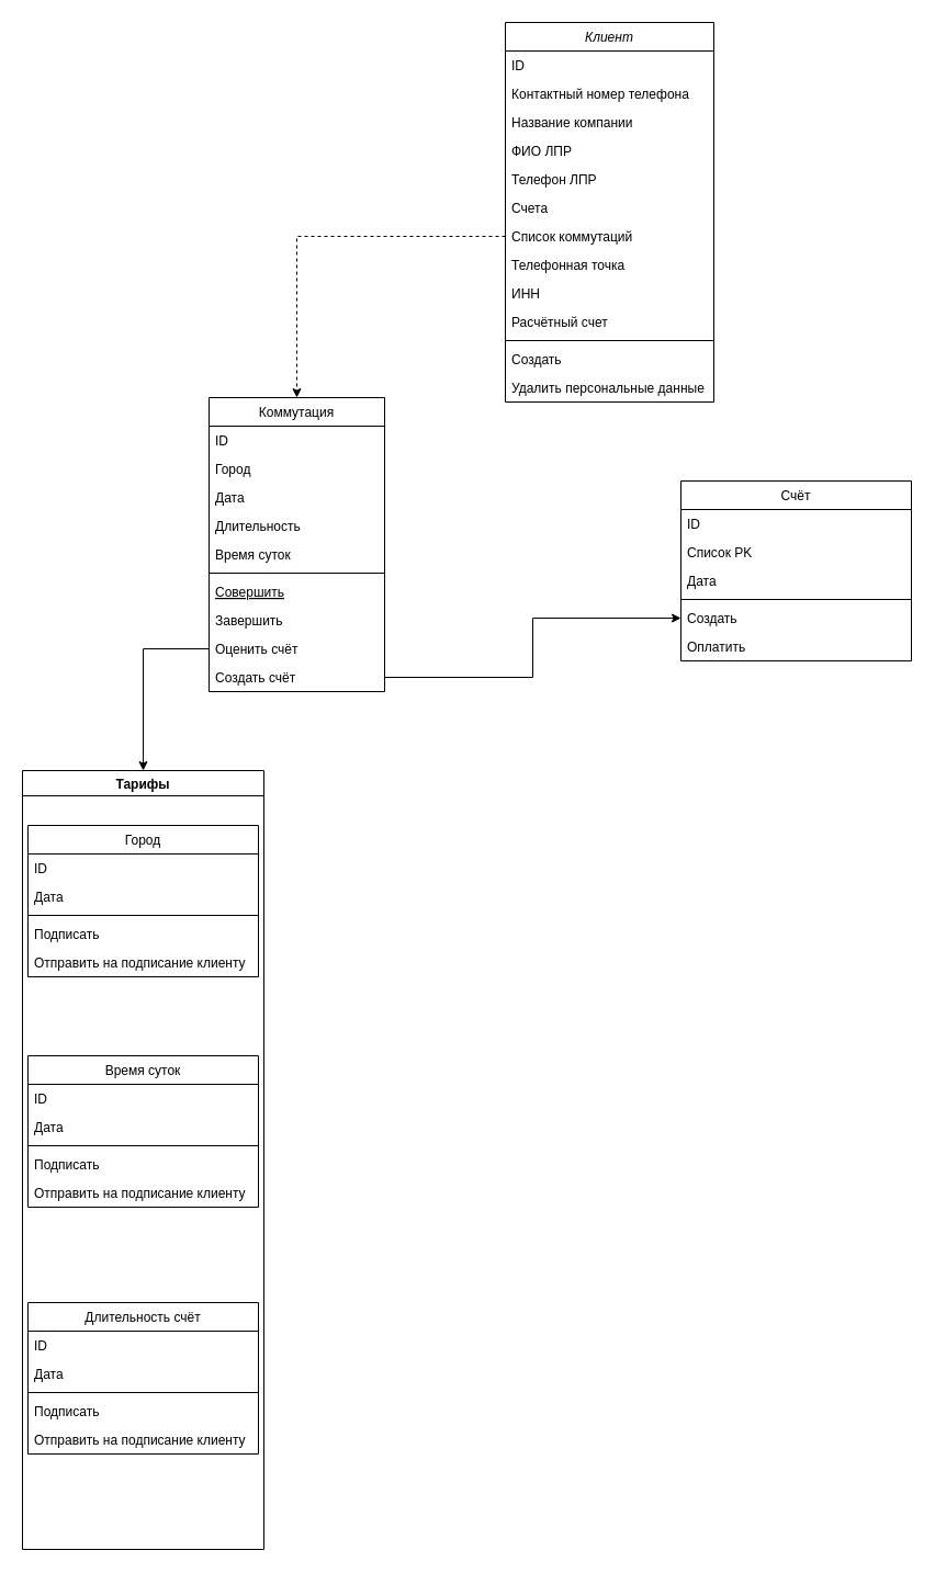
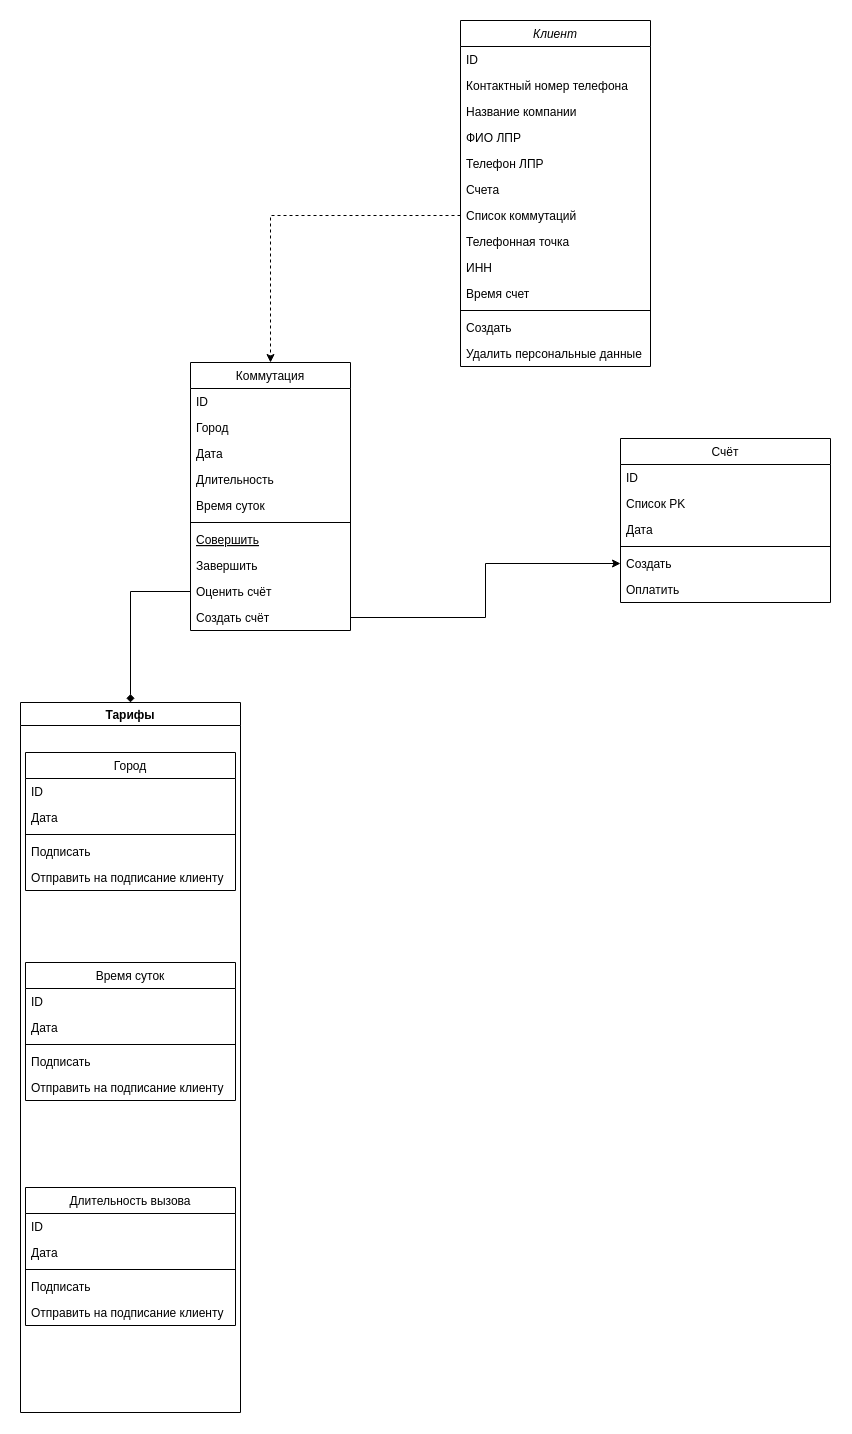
- <mxCell id="12" value="Расчётный счет" style="text;align=left;verticalAlign=top;spacingLeft=4;spacingRight=4;overflow=hidden;rotatable=0;points=[[0,0.5],[1,0.5]];portConstraint=eastwest;rounded=0;shadow=0;html=0;" vertex="1" parent="2"><mxGeometry y="260" width="190" height="26" as="geometry" /></mxCell>
+ <mxCell id="12" value="Время счет" style="text;align=left;verticalAlign=top;spacingLeft=4;spacingRight=4;overflow=hidden;rotatable=0;points=[[0,0.5],[1,0.5]];portConstraint=eastwest;rounded=0;shadow=0;html=0;" vertex="1" parent="2"><mxGeometry y="260" width="190" height="26" as="geometry" /></mxCell>
- <mxCell id="55" style="edgeStyle=orthogonalEdgeStyle;rounded=0;orthogonalLoop=1;jettySize=auto;html=1;entryX=0.5;entryY=0;entryDx=0;entryDy=0;" edge="1" parent="1" source="25" target="35"><mxGeometry relative="1" as="geometry" /></mxCell>
+ <mxCell id="55" style="edgeStyle=orthogonalEdgeStyle;rounded=0;orthogonalLoop=1;jettySize=auto;html=1;entryX=0.5;entryY=0;entryDx=0;entryDy=0;endArrow=diamond;" edge="1" parent="1" source="25" target="35"><mxGeometry relative="1" as="geometry" /></mxCell>
- <mxCell id="48" value="Длительность счёт" style="swimlane;fontStyle=0;align=center;verticalAlign=top;childLayout=stackLayout;horizontal=1;startSize=26;horizontalStack=0;resizeParent=1;resizeLast=0;collapsible=1;marginBottom=0;rounded=0;shadow=0;strokeWidth=1;" vertex="1" parent="35"><mxGeometry x="5" y="485" width="210" height="138" as="geometry"><mxRectangle x="340" y="380" width="170" height="26" as="alternateBounds" /></mxGeometry></mxCell>
+ <mxCell id="48" value="Длительность вызова" style="swimlane;fontStyle=0;align=center;verticalAlign=top;childLayout=stackLayout;horizontal=1;startSize=26;horizontalStack=0;resizeParent=1;resizeLast=0;collapsible=1;marginBottom=0;rounded=0;shadow=0;strokeWidth=1;" vertex="1" parent="35"><mxGeometry x="5" y="485" width="210" height="138" as="geometry"><mxRectangle x="340" y="380" width="170" height="26" as="alternateBounds" /></mxGeometry></mxCell>
